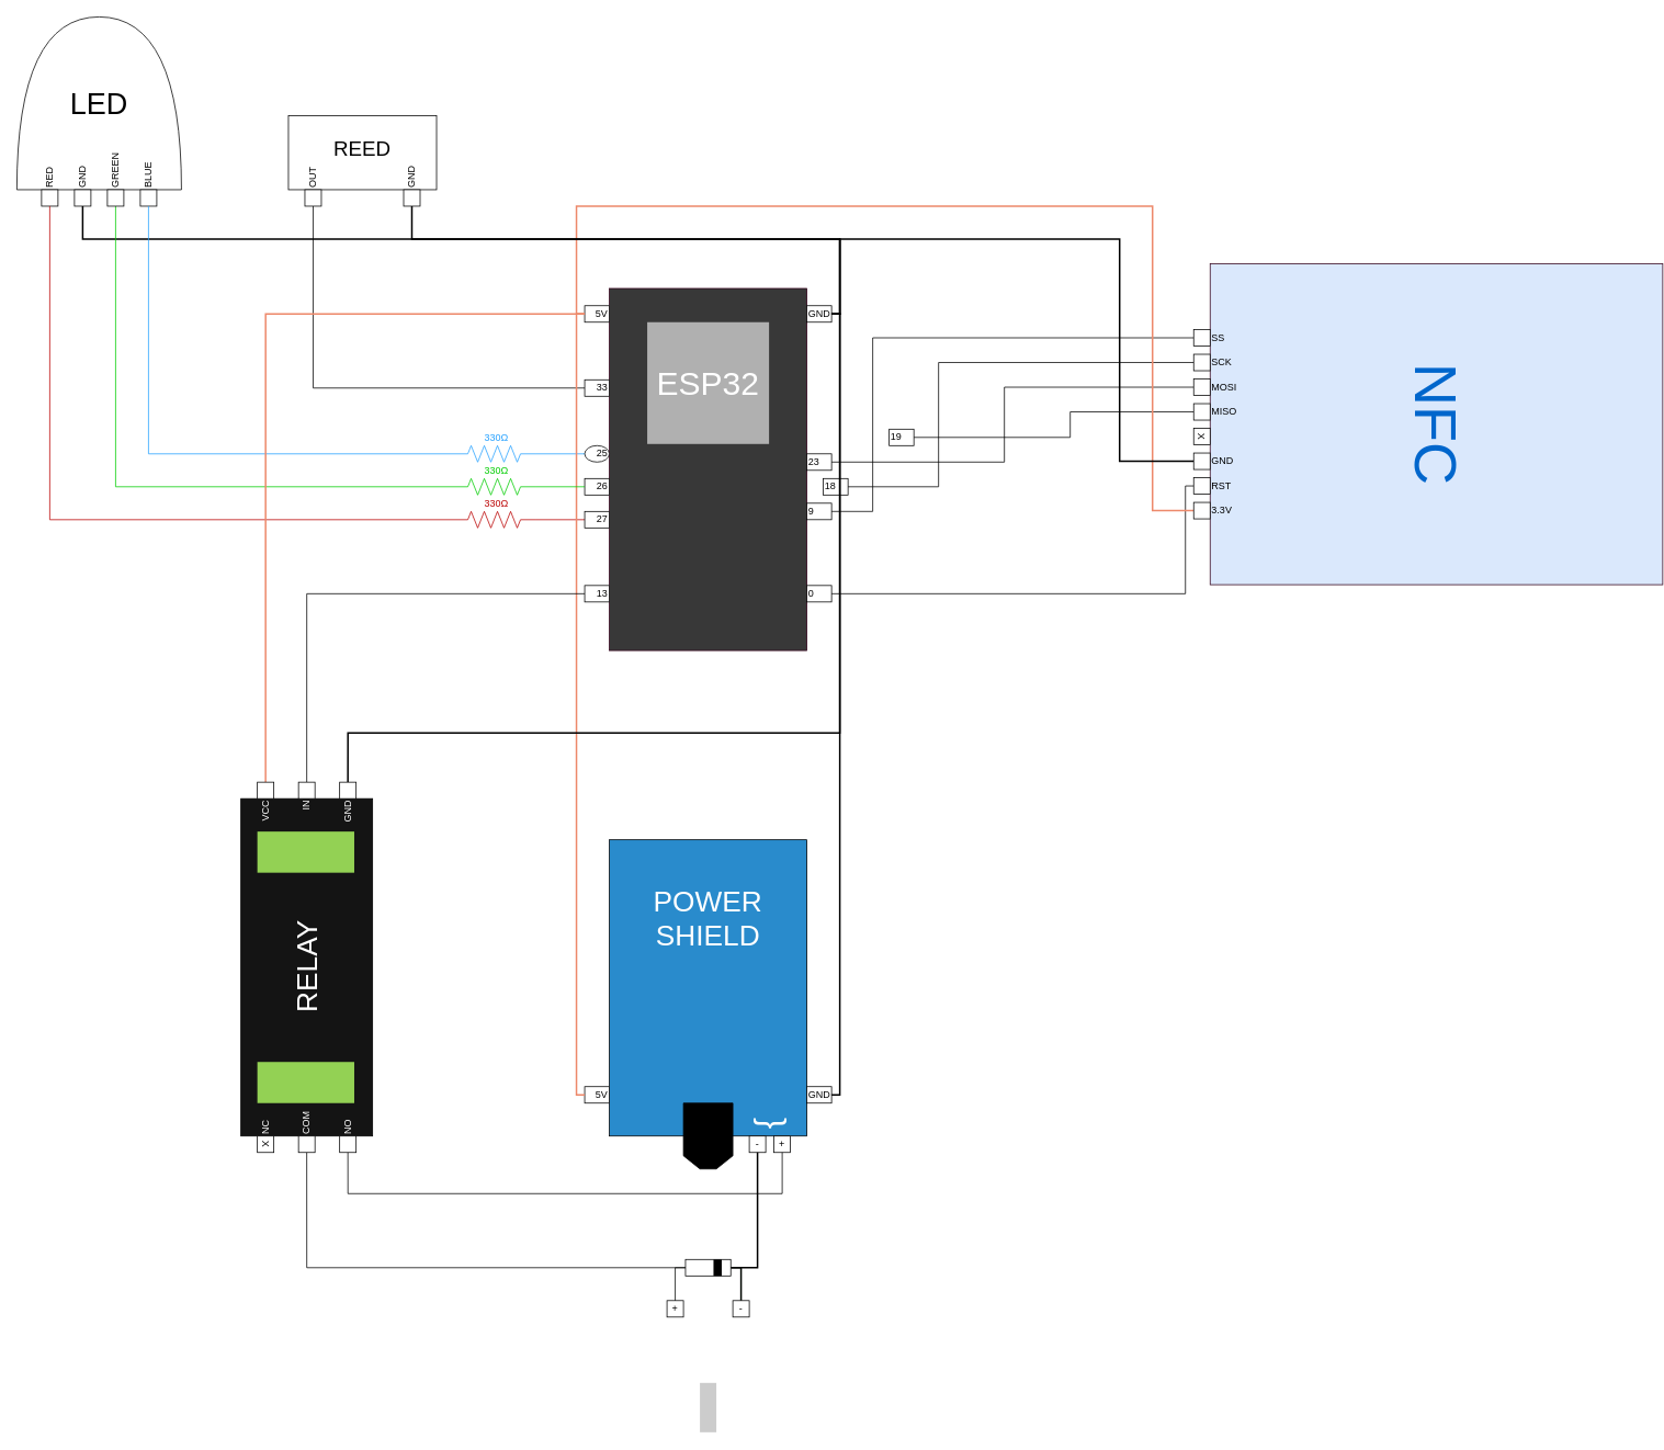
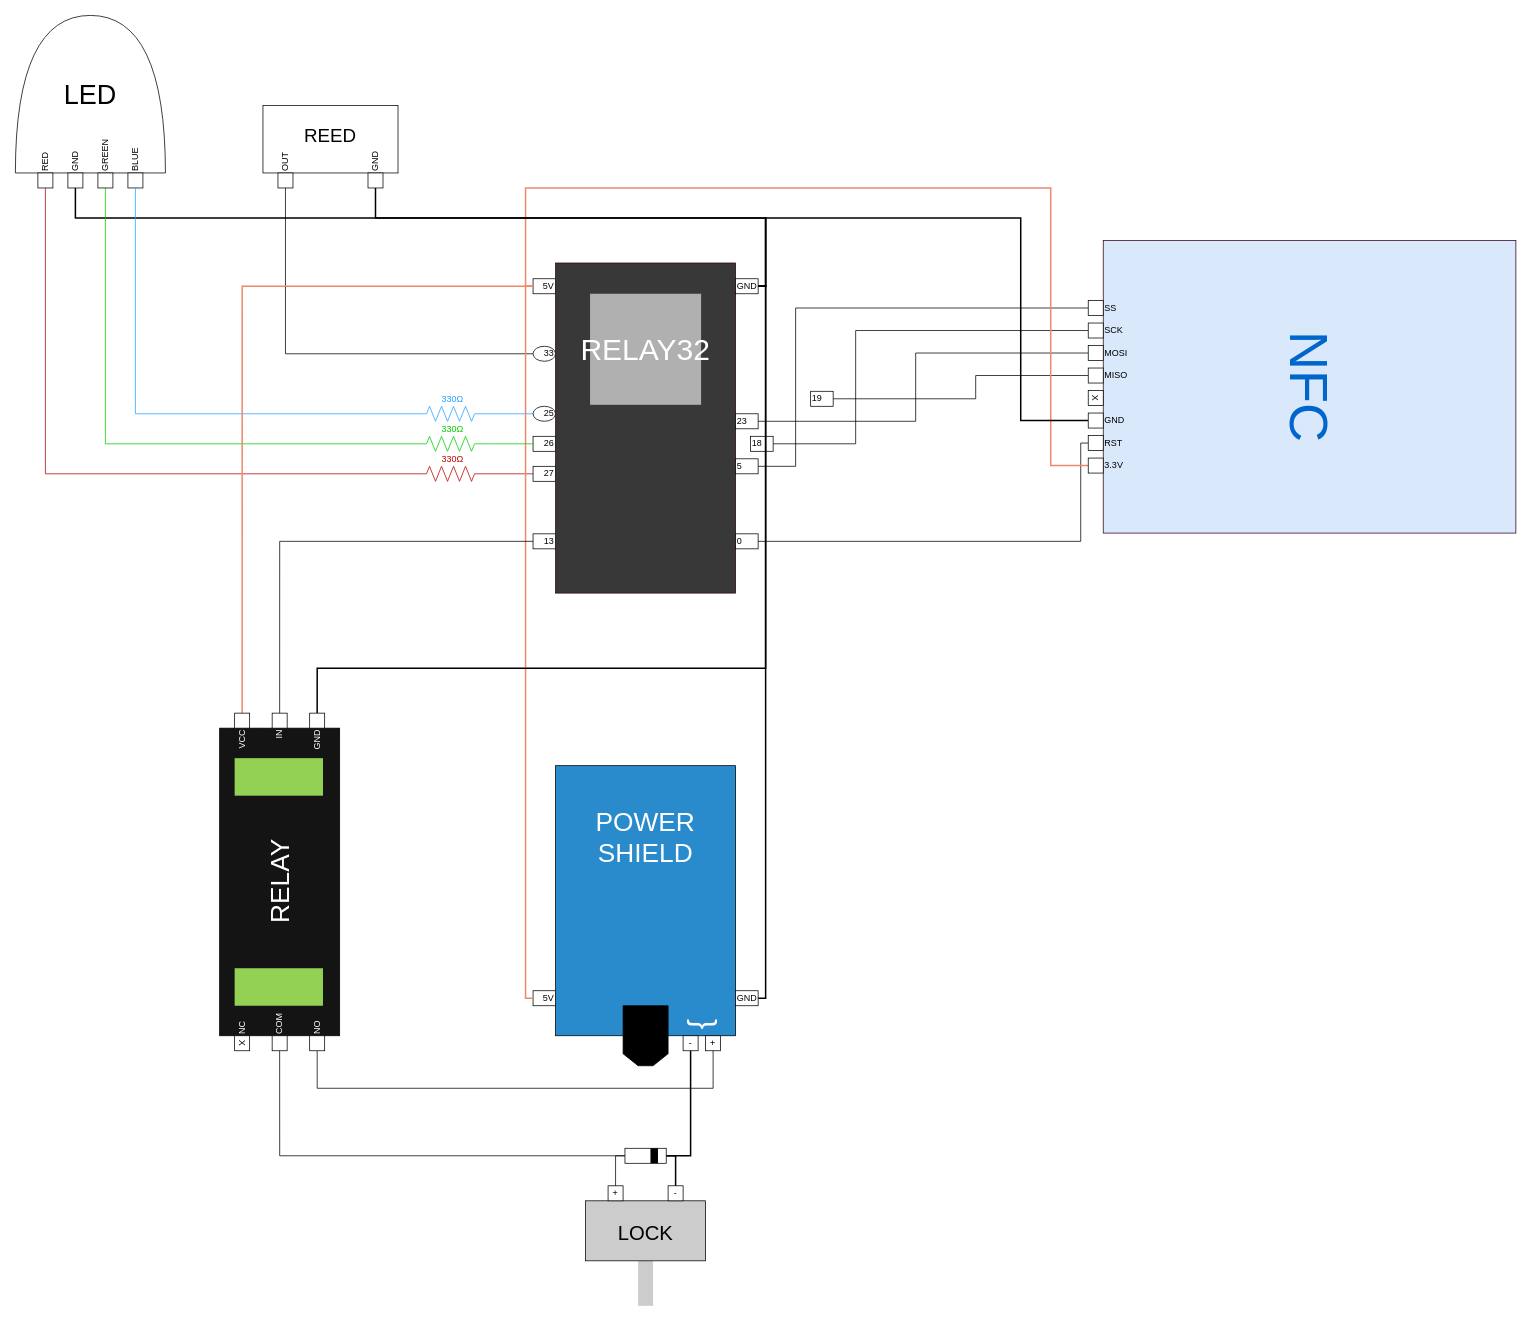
- <mxCell id="4" value="&lt;font style=&quot;font-size: 40px&quot; color=&quot;#ffffff&quot;&gt;ESP32&lt;/font&gt;" style="rounded=0;whiteSpace=wrap;html=1;align=center;strokeColor=none;fillColor=#B0B0B0;" parent="1" vertex="1"><mxGeometry x="786" y="391" width="148" height="148" as="geometry" /></mxCell>
+ <mxCell id="4" value="&lt;font style=&quot;font-size: 40px&quot; color=&quot;#ffffff&quot;&gt;RELAY32&lt;/font&gt;" style="rounded=0;whiteSpace=wrap;html=1;align=center;strokeColor=none;fillColor=#B0B0B0;" parent="1" vertex="1"><mxGeometry x="786" y="391" width="148" height="148" as="geometry" /></mxCell>
- <mxCell id="39" value="33" style="rounded=0;whiteSpace=wrap;html=1;container=0;align=right;" parent="1" vertex="1"><mxGeometry x="710" y="461" width="30" height="20" as="geometry" /></mxCell>
+ <mxCell id="39" value="33" style="ellipse;whiteSpace=wrap;html=1;container=0;align=right;" parent="1" vertex="1"><mxGeometry x="710" y="461" width="30" height="20" as="geometry" /></mxCell>
- <mxCell id="10" value="9" style="rounded=0;whiteSpace=wrap;html=1;container=0;align=left;" parent="1" vertex="1"><mxGeometry x="980" y="611" width="30" height="20" as="geometry" /></mxCell>
+ <mxCell id="10" value="5" style="rounded=0;whiteSpace=wrap;html=1;container=0;align=left;" parent="1" vertex="1"><mxGeometry x="980" y="611" width="30" height="20" as="geometry" /></mxCell>
+ <mxCell id="69" value="&lt;font style=&quot;font-size: 27px&quot; color=&quot;#000000&quot;&gt;LOCK&lt;/font&gt;" style="rounded=0;whiteSpace=wrap;html=1;sketch=0;fontSize=35;fontColor=#FFFFFF;strokeColor=#000000;strokeWidth=1;align=center;fillColor=#CCCCCC;" parent="67" vertex="1"><mxGeometry width="160" height="80" as="geometry" /></mxCell>
